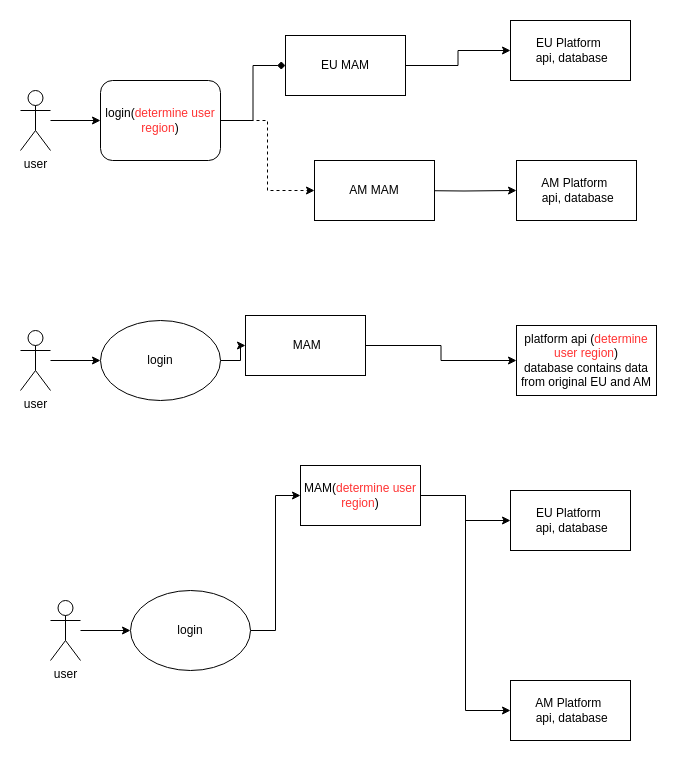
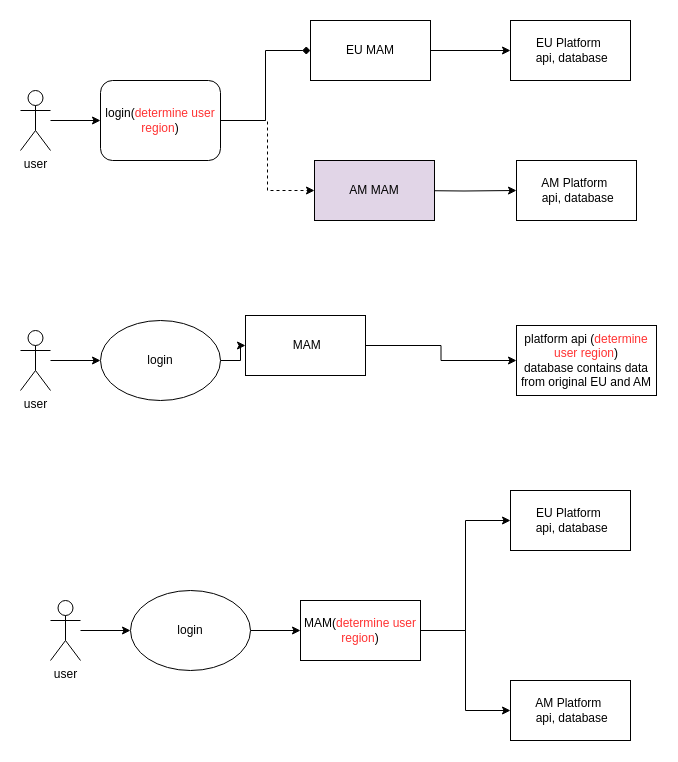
- <mxCell id="8" value="EU MAM" style="rounded=0;whiteSpace=wrap;html=1;" parent="1" vertex="1"><mxGeometry x="285" y="35" width="120" height="60" as="geometry" /></mxCell>
+ <mxCell id="8" value="EU MAM" style="rounded=0;whiteSpace=wrap;html=1;" parent="1" vertex="1"><mxGeometry x="310" y="20" width="120" height="60" as="geometry" /></mxCell>
- <mxCell id="10" value="AM MAM" style="rounded=0;whiteSpace=wrap;html=1;" parent="1" vertex="1"><mxGeometry x="314" y="160" width="120" height="60" as="geometry" /></mxCell>
+ <mxCell id="10" value="AM MAM" style="rounded=0;whiteSpace=wrap;html=1;fillColor=#e1d5e7;" parent="1" vertex="1"><mxGeometry x="314" y="160" width="120" height="60" as="geometry" /></mxCell>
- <mxCell id="26" value="MAM(&lt;font style=&quot;border-color: var(--border-color);&quot; color=&quot;#ff3333&quot;&gt;determine user region&lt;/font&gt;)" style="rounded=0;whiteSpace=wrap;html=1;" parent="1" vertex="1"><mxGeometry x="300" y="465" width="120" height="60" as="geometry" /></mxCell>
+ <mxCell id="26" value="MAM(&lt;font style=&quot;border-color: var(--border-color);&quot; color=&quot;#ff3333&quot;&gt;determine user region&lt;/font&gt;)" style="rounded=0;whiteSpace=wrap;html=1;" parent="1" vertex="1"><mxGeometry x="300" y="600" width="120" height="60" as="geometry" /></mxCell>
